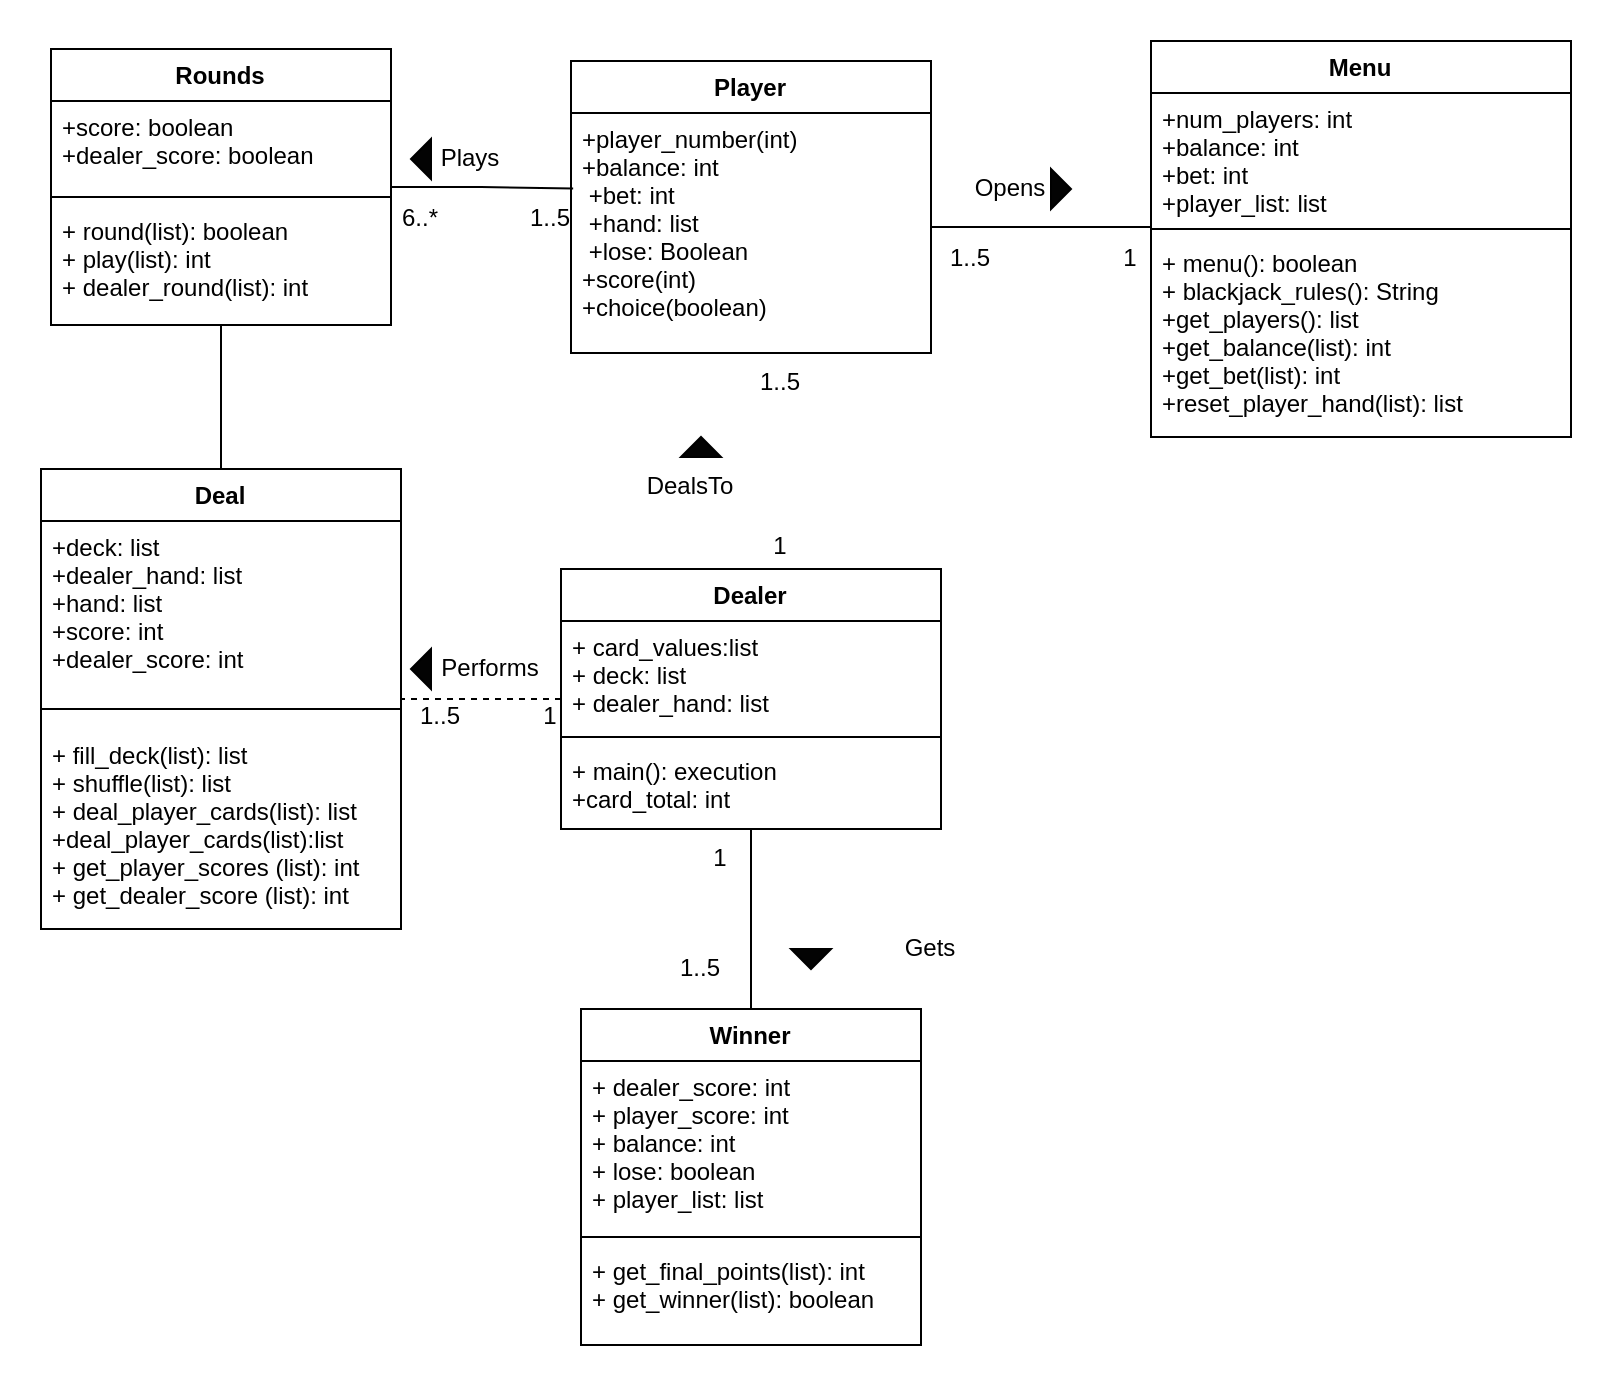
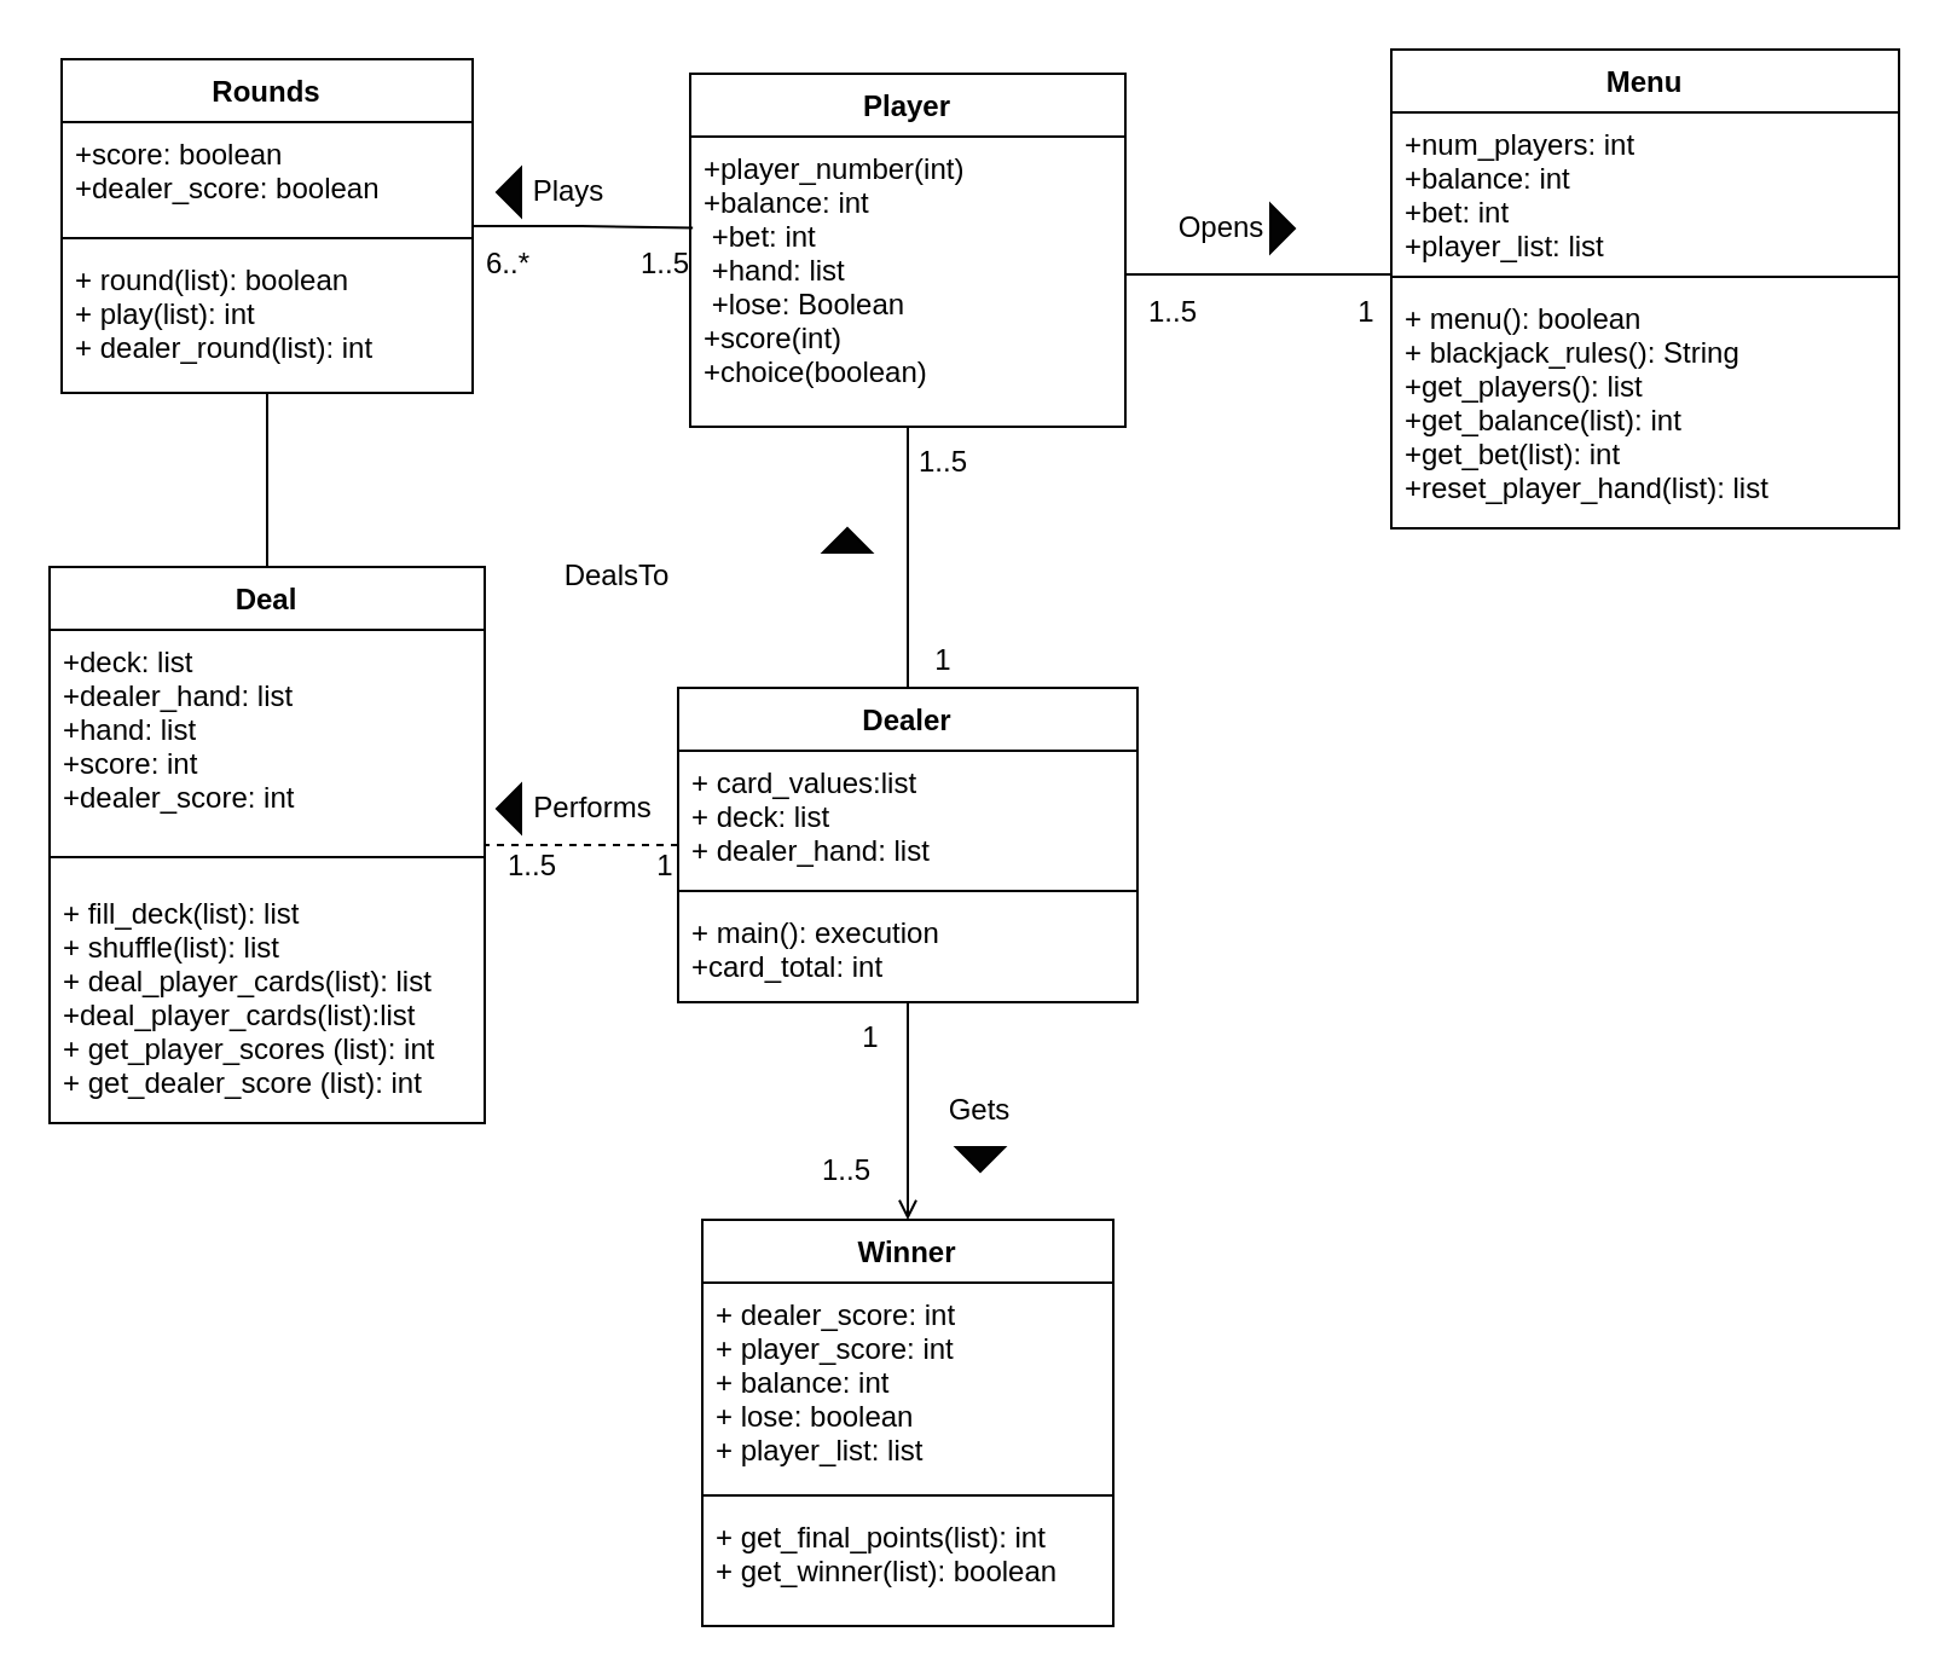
+ <mxCell id="8" style="edgeStyle=orthogonalEdgeStyle;rounded=0;orthogonalLoop=1;jettySize=auto;html=1;endArrow=none;endFill=0;" edge="1" parent="1" source="9" target="4"><mxGeometry relative="1" as="geometry" /></mxCell>
- <mxCell id="34" value="DealsTo" style="text;html=1;strokeColor=none;fillColor=none;align=center;verticalAlign=middle;whiteSpace=wrap;rounded=0;" parent="1" vertex="1"><mxGeometry x="315" y="228" width="60" height="30" as="geometry" /></mxCell>
+ <mxCell id="34" value="DealsTo" style="text;html=1;strokeColor=none;fillColor=none;align=center;verticalAlign=middle;whiteSpace=wrap;rounded=0;" parent="1" vertex="1"><mxGeometry x="225" y="223" width="60" height="30" as="geometry" /></mxCell>
- <mxCell id="44" value="Gets" style="text;html=1;strokeColor=none;fillColor=none;align=center;verticalAlign=middle;whiteSpace=wrap;rounded=0;" parent="1" vertex="1"><mxGeometry x="435" y="459" width="60" height="30" as="geometry" /></mxCell>
+ <mxCell id="44" value="Gets" style="text;html=1;strokeColor=none;fillColor=none;align=center;verticalAlign=middle;whiteSpace=wrap;rounded=0;" parent="1" vertex="1"><mxGeometry x="375" y="444" width="60" height="30" as="geometry" /></mxCell>
- <mxCell id="3" style="edgeStyle=orthogonalEdgeStyle;rounded=0;orthogonalLoop=1;jettySize=auto;html=1;entryX=0.5;entryY=0;entryDx=0;entryDy=0;endArrow=none;endFill=0;" parent="1" source="4" target="26" edge="1"><mxGeometry relative="1" as="geometry" /></mxCell>
+ <mxCell id="3" style="edgeStyle=orthogonalEdgeStyle;rounded=0;orthogonalLoop=1;jettySize=auto;html=1;entryX=0.5;entryY=0;entryDx=0;entryDy=0;endArrow=open;endFill=0;" parent="1" source="4" target="26" edge="1"><mxGeometry relative="1" as="geometry" /></mxCell>
